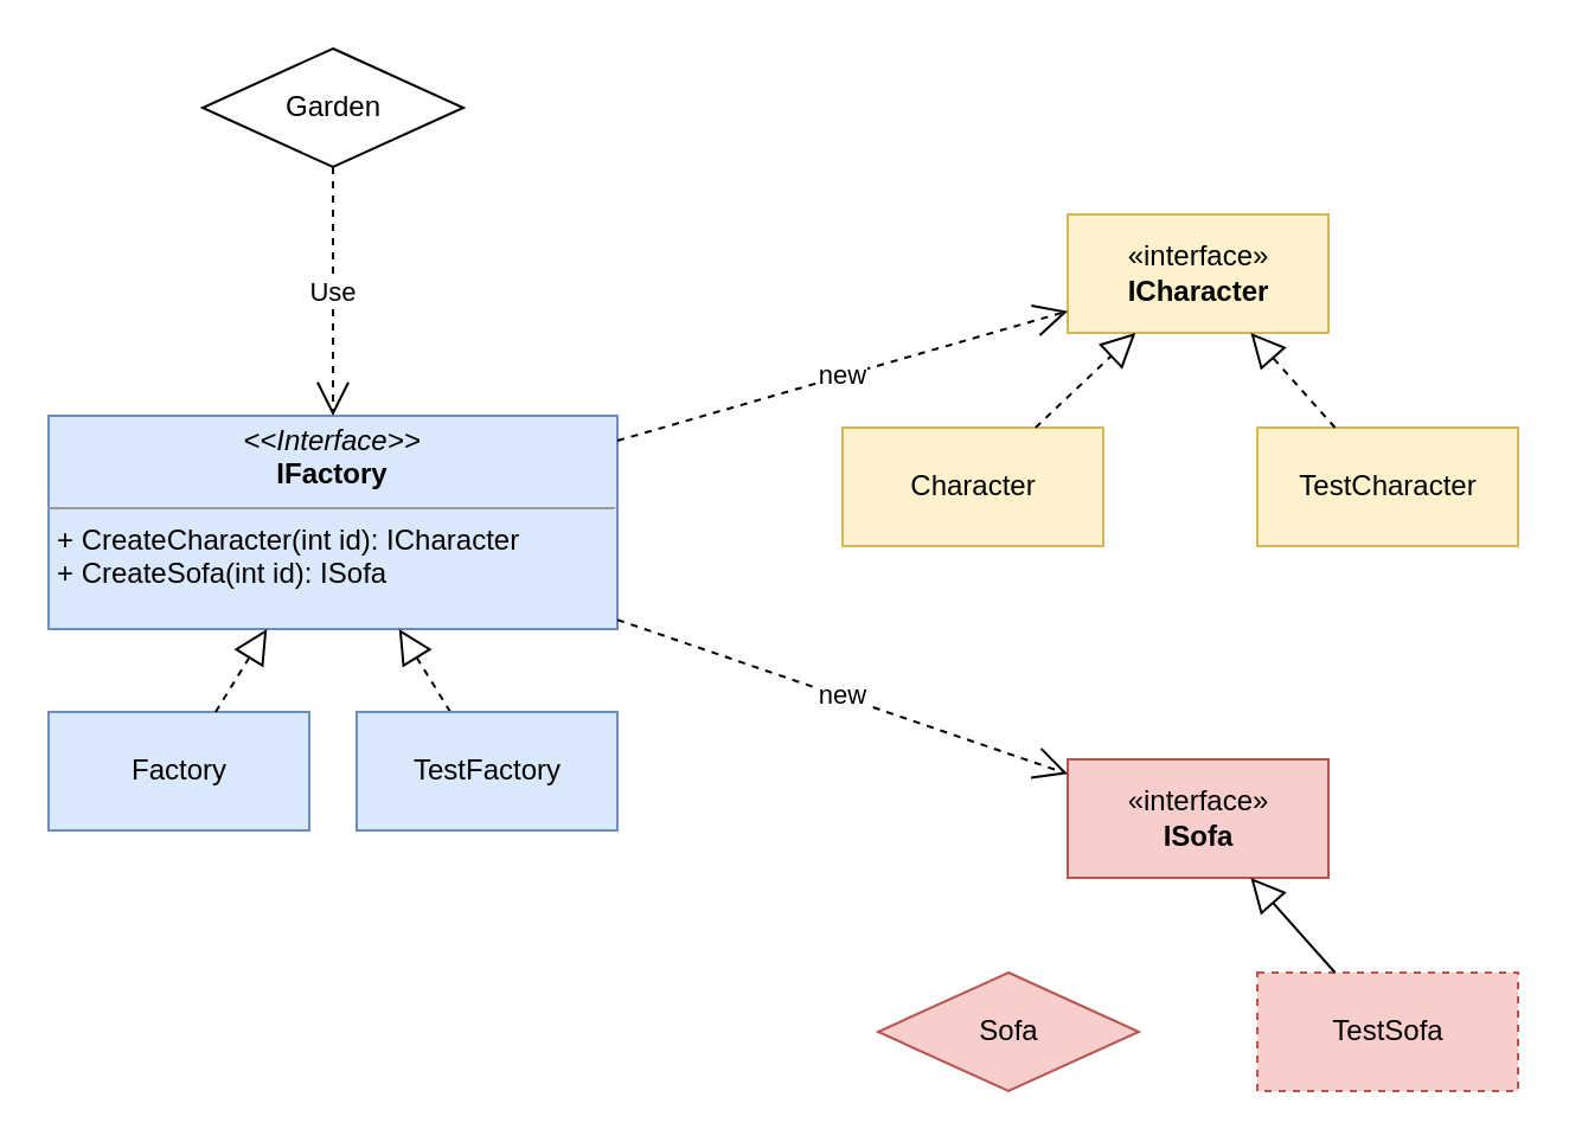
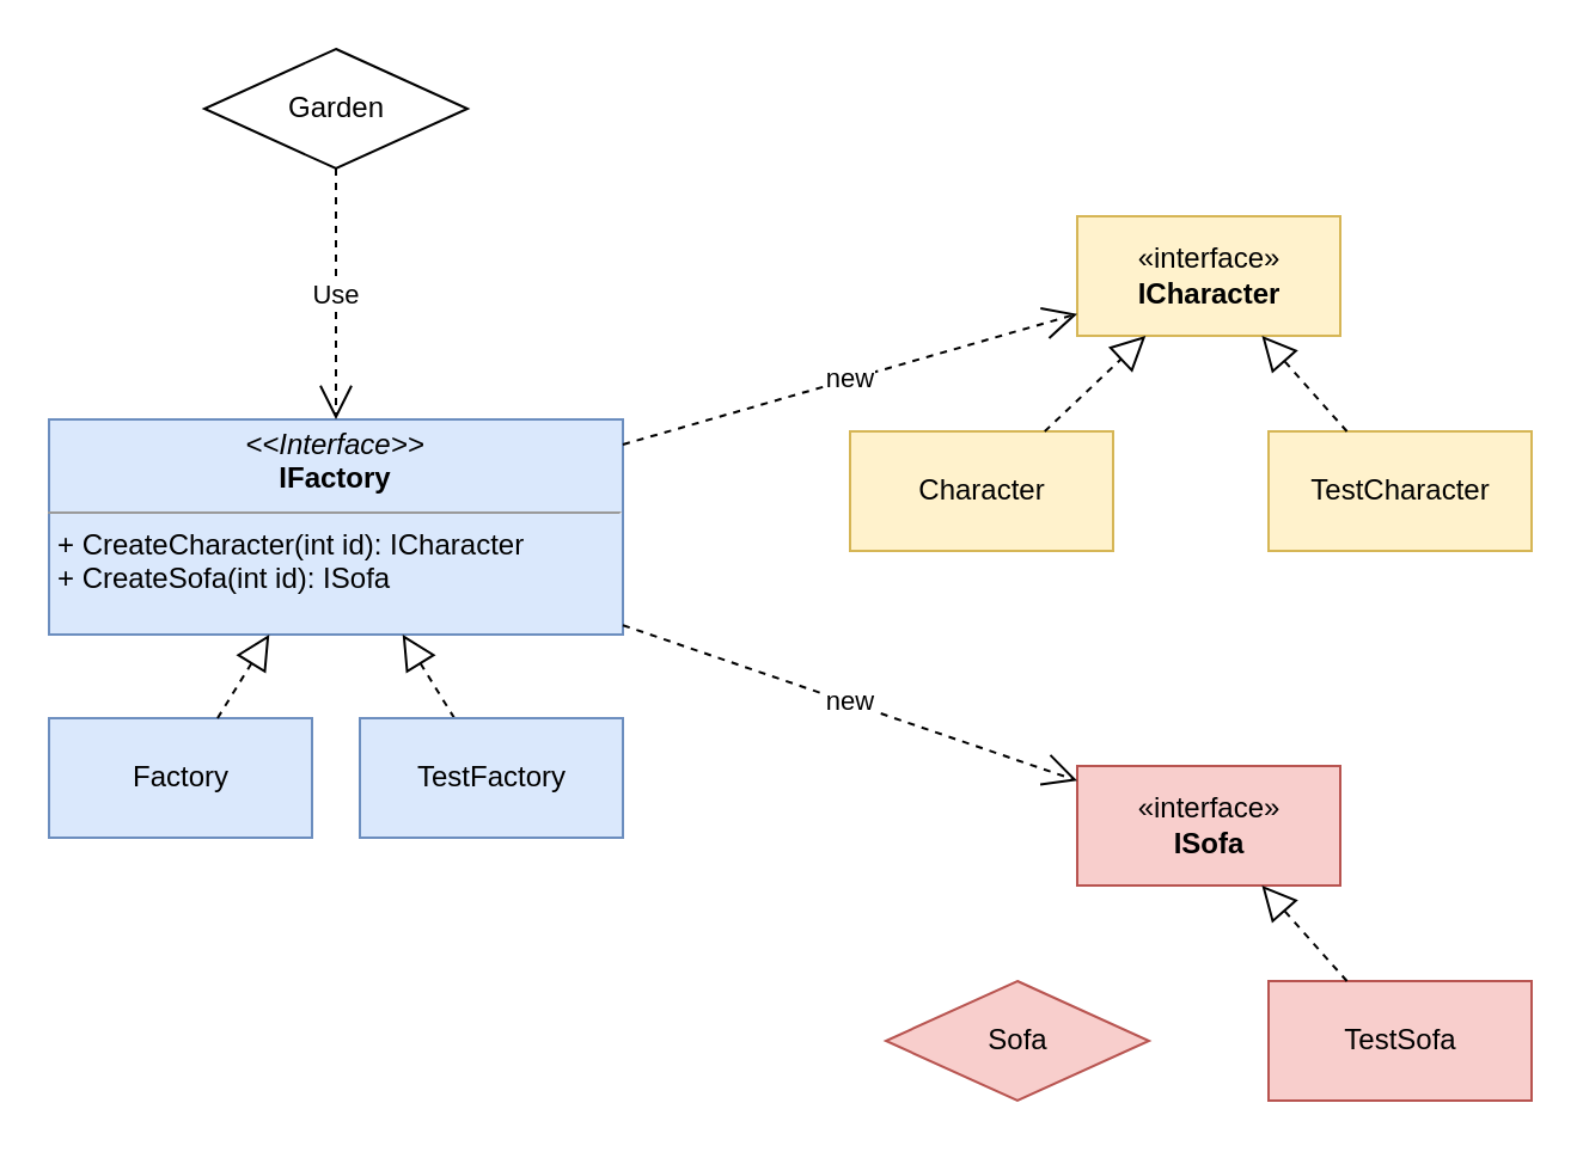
- <mxCell id="12" value="" style="endArrow=block;dashed=0;endFill=0;endSize=12;html=1;" edge="1" parent="1" source="9" target="3"><mxGeometry width="160" relative="1" as="geometry"><mxPoint x="240.208" y="840" as="sourcePoint" /><mxPoint x="279.792" y="650" as="targetPoint" /></mxGeometry></mxCell>
+ <mxCell id="12" value="" style="endArrow=block;dashed=1;endFill=0;endSize=12;html=1;" edge="1" parent="1" source="9" target="3"><mxGeometry width="160" relative="1" as="geometry"><mxPoint x="240.208" y="840" as="sourcePoint" /><mxPoint x="279.792" y="650" as="targetPoint" /></mxGeometry></mxCell>
- <mxCell id="9" value="TestSofa" style="html=1;fillColor=#f8cecc;strokeColor=#b85450;dashed=1;" vertex="1" parent="1"><mxGeometry x="530" y="410" width="110" height="50" as="geometry" /></mxCell>
+ <mxCell id="9" value="TestSofa" style="html=1;fillColor=#f8cecc;strokeColor=#b85450;" vertex="1" parent="1"><mxGeometry x="530" y="410" width="110" height="50" as="geometry" /></mxCell>
